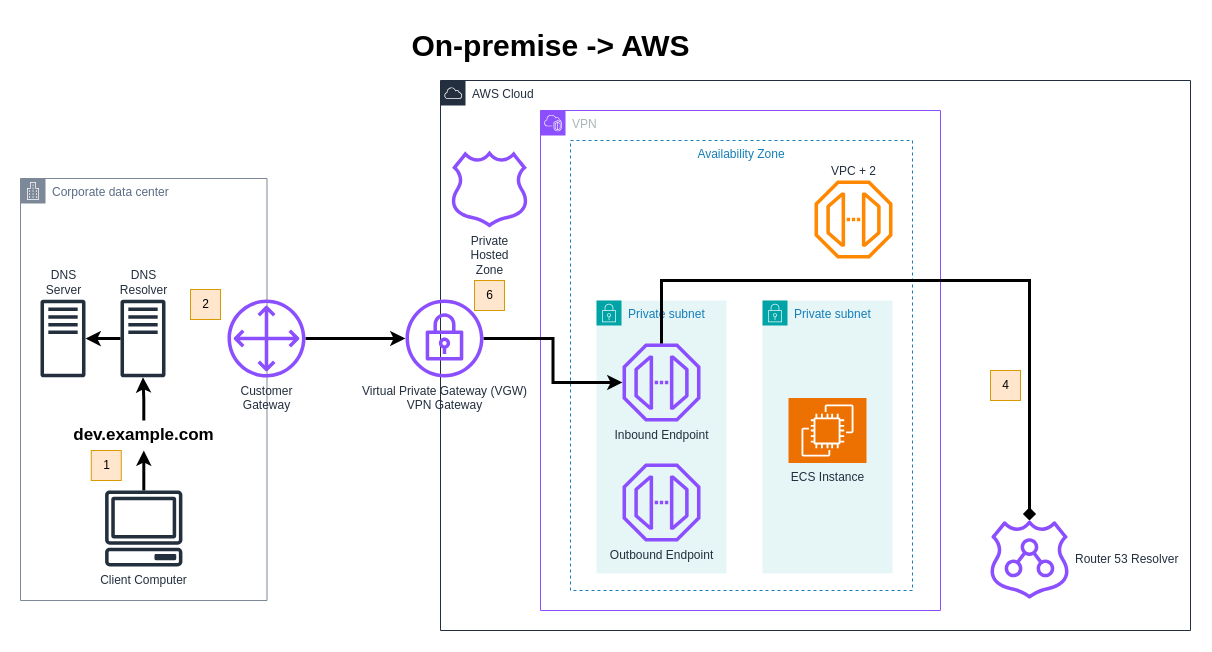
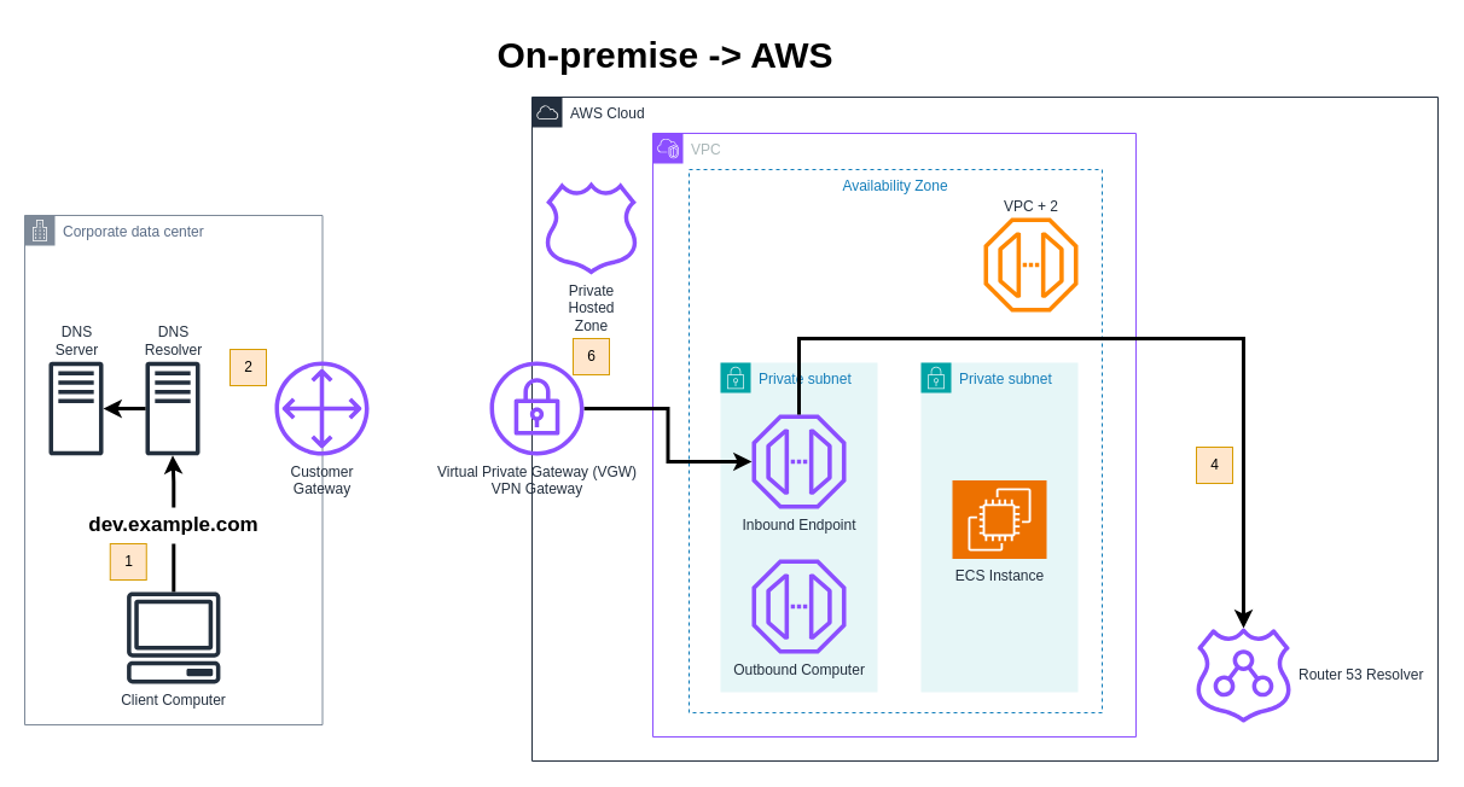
- <mxCell id="14" value="VPN" style="points=[[0,0],[0.25,0],[0.5,0],[0.75,0],[1,0],[1,0.25],[1,0.5],[1,0.75],[1,1],[0.75,1],[0.5,1],[0.25,1],[0,1],[0,0.75],[0,0.5],[0,0.25]];outlineConnect=0;gradientColor=none;html=1;whiteSpace=wrap;fontSize=12;fontStyle=0;container=1;pointerEvents=0;collapsible=0;recursiveResize=0;shape=mxgraph.aws4.group;grIcon=mxgraph.aws4.group_vpc2;strokeColor=#8C4FFF;fillColor=none;verticalAlign=top;align=left;spacingLeft=30;fontColor=#AAB7B8;dashed=0;" vertex="1" parent="13"><mxGeometry x="100" y="30" width="400" height="500" as="geometry" /></mxCell>
+ <mxCell id="14" value="VPC" style="points=[[0,0],[0.25,0],[0.5,0],[0.75,0],[1,0],[1,0.25],[1,0.5],[1,0.75],[1,1],[0.75,1],[0.5,1],[0.25,1],[0,1],[0,0.75],[0,0.5],[0,0.25]];outlineConnect=0;gradientColor=none;html=1;whiteSpace=wrap;fontSize=12;fontStyle=0;container=1;pointerEvents=0;collapsible=0;recursiveResize=0;shape=mxgraph.aws4.group;grIcon=mxgraph.aws4.group_vpc2;strokeColor=#8C4FFF;fillColor=none;verticalAlign=top;align=left;spacingLeft=30;fontColor=#AAB7B8;dashed=0;" vertex="1" parent="13"><mxGeometry x="100" y="30" width="400" height="500" as="geometry" /></mxCell>
- <mxCell id="11" style="edgeStyle=orthogonalEdgeStyle;rounded=0;orthogonalLoop=1;jettySize=auto;html=1;strokeWidth=3;" edge="1" parent="1" source="12" target="24"><mxGeometry relative="1" as="geometry" /></mxCell>
- <mxCell id="5" style="edgeStyle=orthogonalEdgeStyle;rounded=0;orthogonalLoop=1;jettySize=auto;html=1;strokeWidth=3;" edge="1" parent="2" source="6" target="8"><mxGeometry relative="1" as="geometry" /></mxCell>
+ <mxCell id="5" style="edgeStyle=orthogonalEdgeStyle;rounded=0;orthogonalLoop=1;jettySize=auto;html=1;strokeWidth=3;endArrow=none;" edge="1" parent="2" source="6" target="8"><mxGeometry relative="1" as="geometry" /></mxCell>
- <mxCell id="26" style="edgeStyle=orthogonalEdgeStyle;rounded=0;orthogonalLoop=1;jettySize=auto;html=1;strokeWidth=3;endArrow=diamond;" edge="1" parent="13" source="17" target="22"><mxGeometry relative="1" as="geometry"><Array as="points"><mxPoint x="221" y="200" /><mxPoint x="589" y="200" /></Array></mxGeometry></mxCell>
+ <mxCell id="26" style="edgeStyle=orthogonalEdgeStyle;rounded=0;orthogonalLoop=1;jettySize=auto;html=1;strokeWidth=3;" edge="1" parent="13" source="17" target="22"><mxGeometry relative="1" as="geometry"><Array as="points"><mxPoint x="221" y="200" /><mxPoint x="589" y="200" /></Array></mxGeometry></mxCell>
- <mxCell id="18" value="Outbound Endpoint" style="sketch=0;outlineConnect=0;fontColor=#232F3E;gradientColor=none;fillColor=#8C4FFF;strokeColor=none;dashed=0;verticalLabelPosition=bottom;verticalAlign=top;align=center;html=1;fontSize=12;fontStyle=0;aspect=fixed;pointerEvents=1;shape=mxgraph.aws4.endpoint;" vertex="1" parent="16"><mxGeometry x="26" y="163" width="78" height="78" as="geometry" /></mxCell>
+ <mxCell id="18" value="Outbound Computer" style="sketch=0;outlineConnect=0;fontColor=#232F3E;gradientColor=none;fillColor=#8C4FFF;strokeColor=none;dashed=0;verticalLabelPosition=bottom;verticalAlign=top;align=center;html=1;fontSize=12;fontStyle=0;aspect=fixed;pointerEvents=1;shape=mxgraph.aws4.endpoint;" vertex="1" parent="16"><mxGeometry x="26" y="163" width="78" height="78" as="geometry" /></mxCell>
